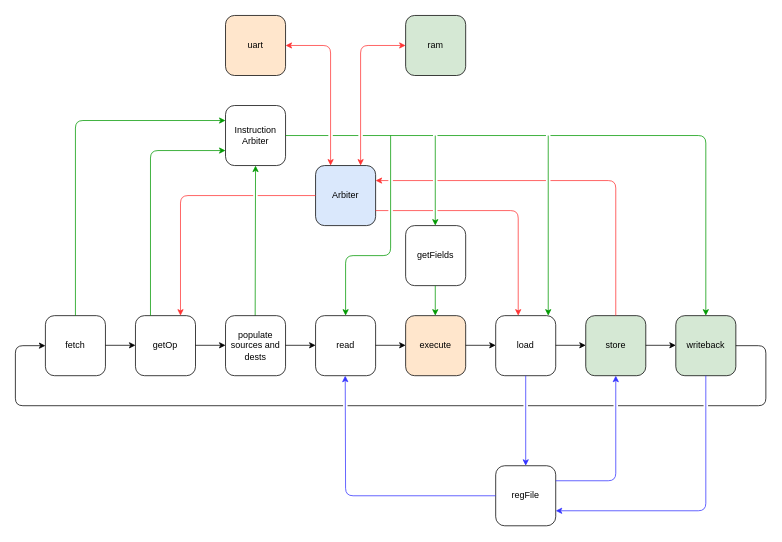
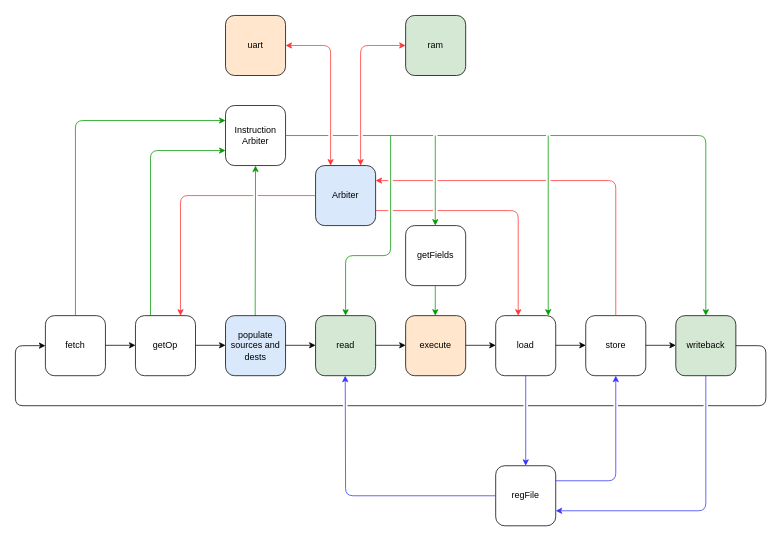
- <mxCell id="37" value="populate sources and dests" style="rounded=1;whiteSpace=wrap;html=1;" vertex="1" parent="1"><mxGeometry x="300" y="420" width="80" height="80" as="geometry" /></mxCell>
+ <mxCell id="37" value="populate sources and dests" style="rounded=1;whiteSpace=wrap;html=1;fillColor=#dae8fc;" vertex="1" parent="1"><mxGeometry x="300" y="420" width="80" height="80" as="geometry" /></mxCell>
- <mxCell id="4" value="read" style="rounded=1;whiteSpace=wrap;html=1;" parent="1" vertex="1"><mxGeometry x="420" y="420" width="80" height="80" as="geometry" /></mxCell>
+ <mxCell id="4" value="read" style="rounded=1;whiteSpace=wrap;html=1;fillColor=#d5e8d4;" parent="1" vertex="1"><mxGeometry x="420" y="420" width="80" height="80" as="geometry" /></mxCell>
- <mxCell id="7" value="store" style="rounded=1;whiteSpace=wrap;html=1;fillColor=#d5e8d4;" parent="1" vertex="1"><mxGeometry x="780" y="420" width="80" height="80" as="geometry" /></mxCell>
+ <mxCell id="7" value="store" style="rounded=1;whiteSpace=wrap;html=1;" parent="1" vertex="1"><mxGeometry x="780" y="420" width="80" height="80" as="geometry" /></mxCell>
